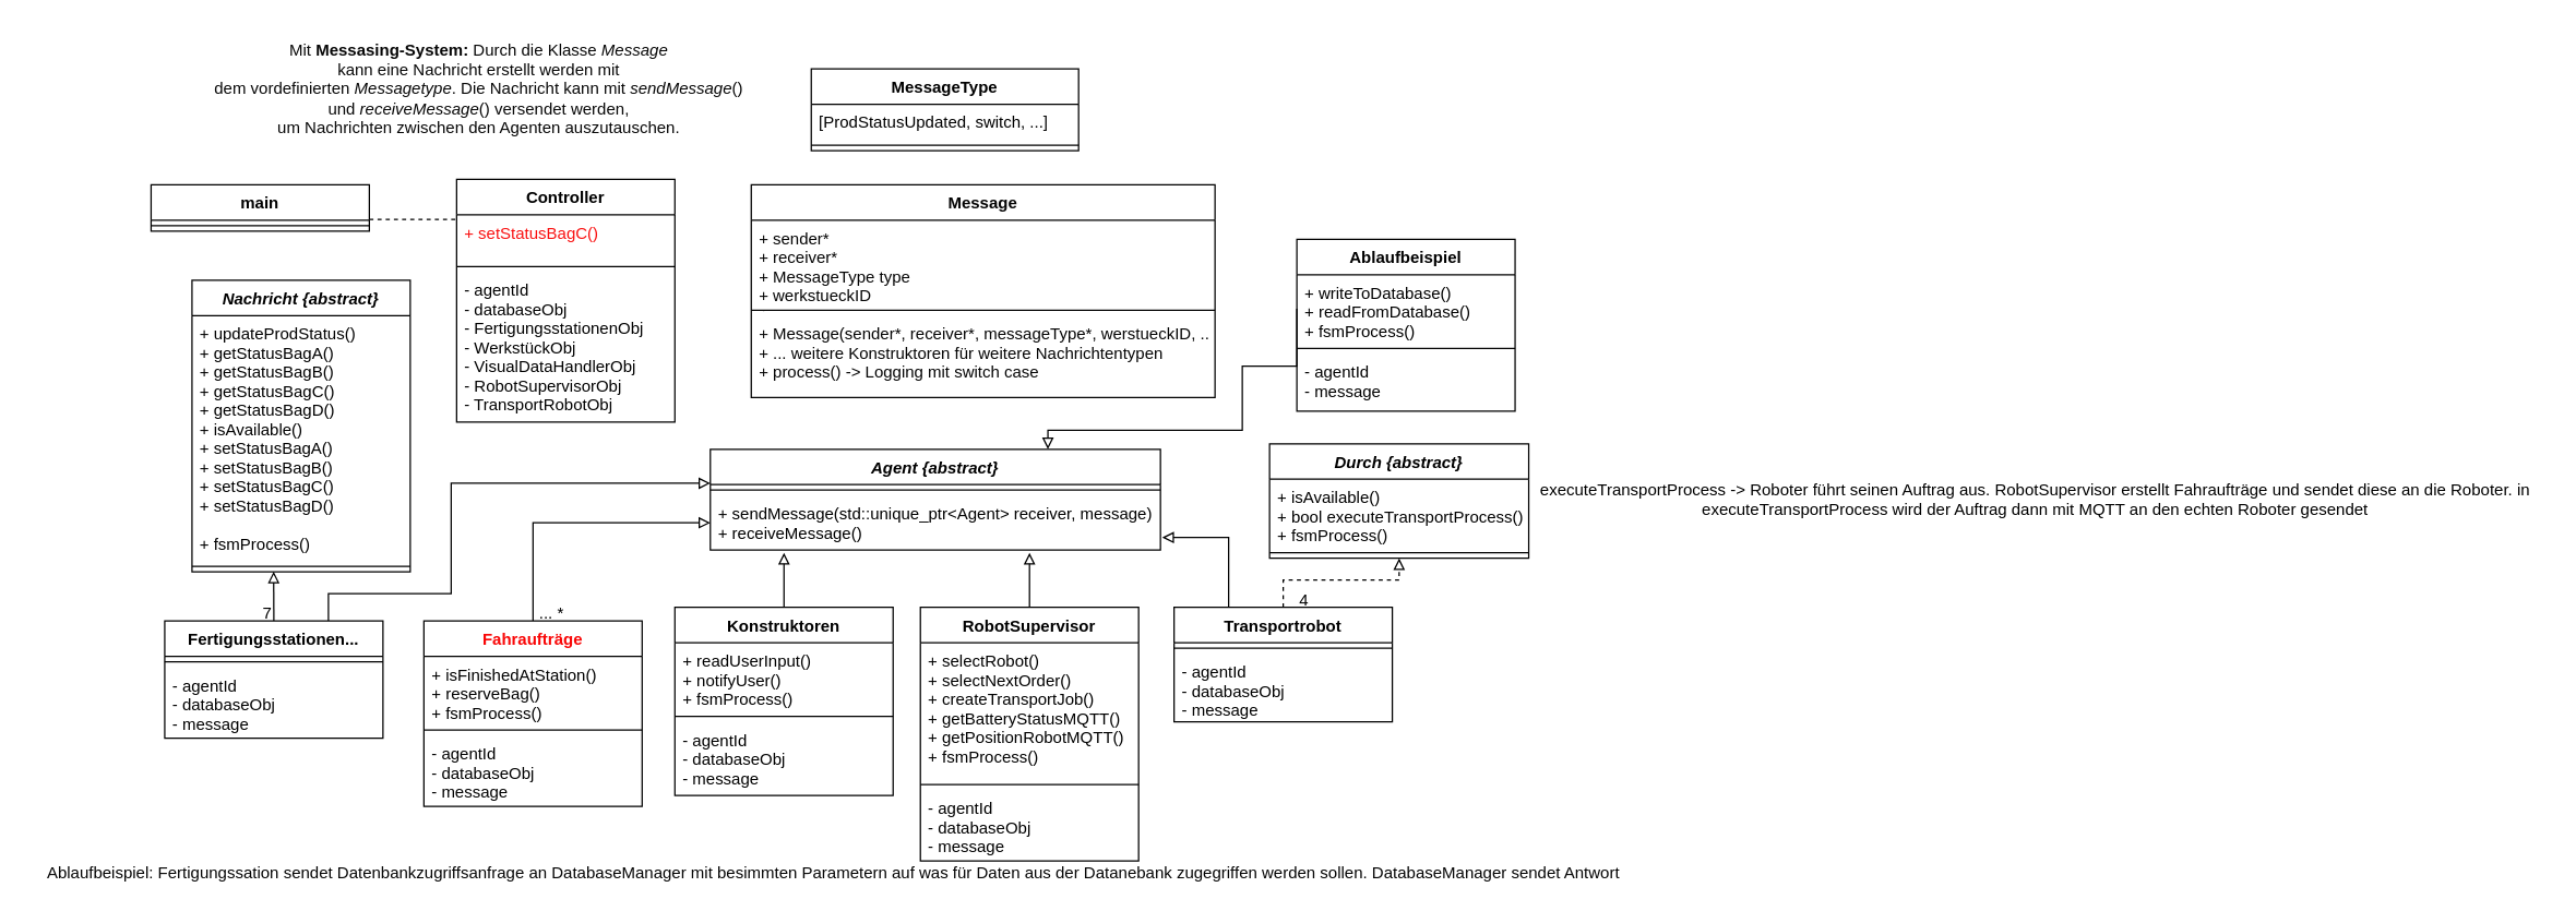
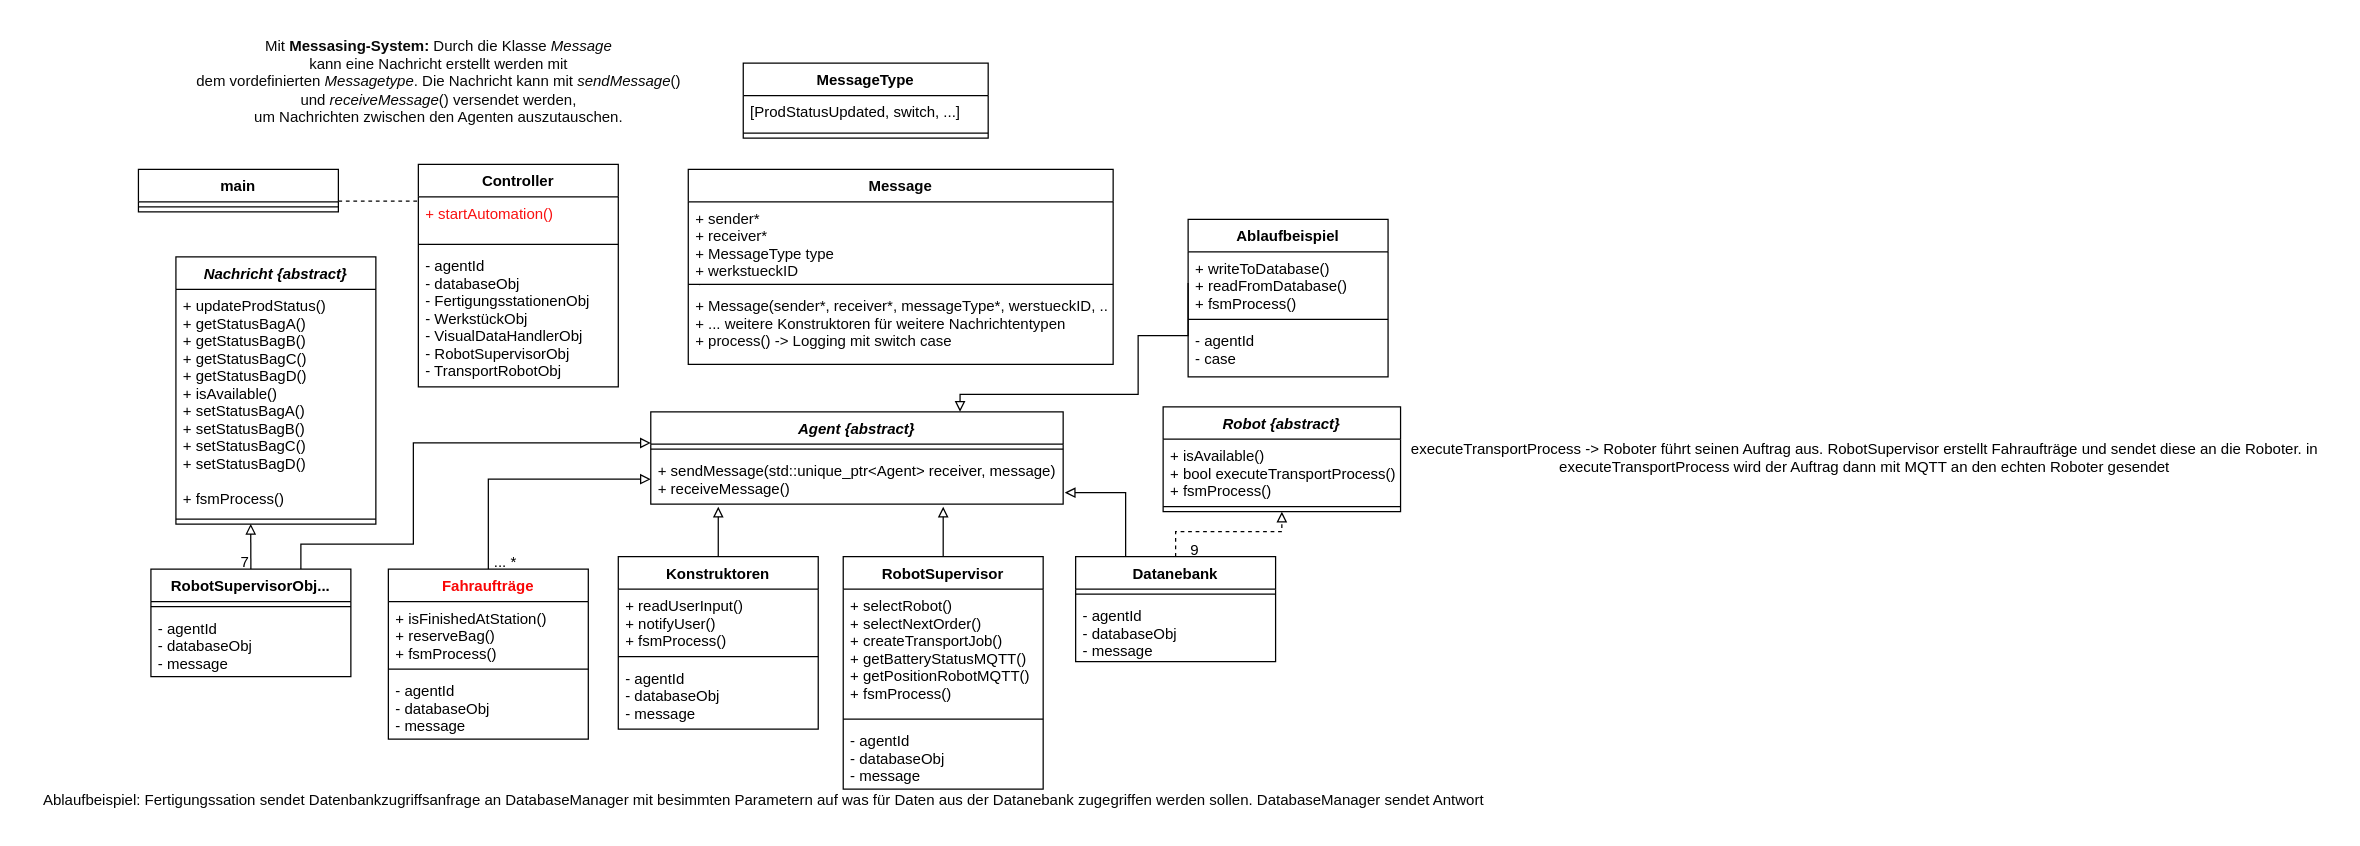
- <mxCell id="41" value="+ setStatusBagC()" style="text;strokeColor=none;fillColor=none;align=left;verticalAlign=top;spacingLeft=4;spacingRight=4;overflow=hidden;rotatable=0;points=[[0,0.5],[1,0.5]];portConstraint=eastwest;fontColor=#f91010;" parent="40" vertex="1"><mxGeometry y="26" width="160" height="34" as="geometry" /></mxCell>
+ <mxCell id="41" value="+ startAutomation()" style="text;strokeColor=none;fillColor=none;align=left;verticalAlign=top;spacingLeft=4;spacingRight=4;overflow=hidden;rotatable=0;points=[[0,0.5],[1,0.5]];portConstraint=eastwest;fontColor=#f91010;" parent="40" vertex="1"><mxGeometry y="26" width="160" height="34" as="geometry" /></mxCell>
- <mxCell id="60" value="- agentId&#10;- message" style="text;strokeColor=none;fillColor=none;align=left;verticalAlign=top;spacingLeft=4;spacingRight=4;overflow=hidden;rotatable=0;points=[[0,0.5],[1,0.5]];portConstraint=eastwest;" vertex="1" parent="57"><mxGeometry y="84" width="160" height="42" as="geometry" /></mxCell>
+ <mxCell id="60" value="- agentId&#10;- case" style="text;strokeColor=none;fillColor=none;align=left;verticalAlign=top;spacingLeft=4;spacingRight=4;overflow=hidden;rotatable=0;points=[[0,0.5],[1,0.5]];portConstraint=eastwest;" vertex="1" parent="57"><mxGeometry y="84" width="160" height="42" as="geometry" /></mxCell>
- <mxCell id="24" value="Durch {abstract}" style="swimlane;fontStyle=3;align=center;verticalAlign=top;childLayout=stackLayout;horizontal=1;startSize=26;horizontalStack=0;resizeParent=1;resizeParentMax=0;resizeLast=0;collapsible=1;marginBottom=0;" parent="1" vertex="1"><mxGeometry x="930" y="325" width="190" height="84" as="geometry" /></mxCell>
+ <mxCell id="24" value="Robot {abstract}" style="swimlane;fontStyle=3;align=center;verticalAlign=top;childLayout=stackLayout;horizontal=1;startSize=26;horizontalStack=0;resizeParent=1;resizeParentMax=0;resizeLast=0;collapsible=1;marginBottom=0;" parent="1" vertex="1"><mxGeometry x="930" y="325" width="190" height="84" as="geometry" /></mxCell>
- <mxCell id="44" value="4" style="text;html=1;align=center;verticalAlign=middle;resizable=0;points=[];autosize=1;strokeColor=none;fillColor=none;" parent="1" vertex="1"><mxGeometry x="940" y="425" width="30" height="30" as="geometry" /></mxCell>
+ <mxCell id="44" value="9" style="text;html=1;align=center;verticalAlign=middle;resizable=0;points=[];autosize=1;strokeColor=none;fillColor=none;" parent="1" vertex="1"><mxGeometry x="940" y="425" width="30" height="30" as="geometry" /></mxCell>
- <mxCell id="29" value="Transportrobot" style="swimlane;fontStyle=1;align=center;verticalAlign=top;childLayout=stackLayout;horizontal=1;startSize=26;horizontalStack=0;resizeParent=1;resizeParentMax=0;resizeLast=0;collapsible=1;marginBottom=0;" parent="1" vertex="1"><mxGeometry x="860" y="445" width="160" height="84" as="geometry" /></mxCell>
+ <mxCell id="29" value="Datanebank" style="swimlane;fontStyle=1;align=center;verticalAlign=top;childLayout=stackLayout;horizontal=1;startSize=26;horizontalStack=0;resizeParent=1;resizeParentMax=0;resizeLast=0;collapsible=1;marginBottom=0;" parent="1" vertex="1"><mxGeometry x="860" y="445" width="160" height="84" as="geometry" /></mxCell>
- <mxCell id="21" value="Fertigungsstationen..." style="swimlane;fontStyle=1;align=center;verticalAlign=top;childLayout=stackLayout;horizontal=1;startSize=26;horizontalStack=0;resizeParent=1;resizeParentMax=0;resizeLast=0;collapsible=1;marginBottom=0;" parent="1" vertex="1"><mxGeometry x="120" y="455" width="160" height="86" as="geometry" /></mxCell>
+ <mxCell id="21" value="RobotSupervisorObj..." style="swimlane;fontStyle=1;align=center;verticalAlign=top;childLayout=stackLayout;horizontal=1;startSize=26;horizontalStack=0;resizeParent=1;resizeParentMax=0;resizeLast=0;collapsible=1;marginBottom=0;" parent="1" vertex="1"><mxGeometry x="120" y="455" width="160" height="86" as="geometry" /></mxCell>
